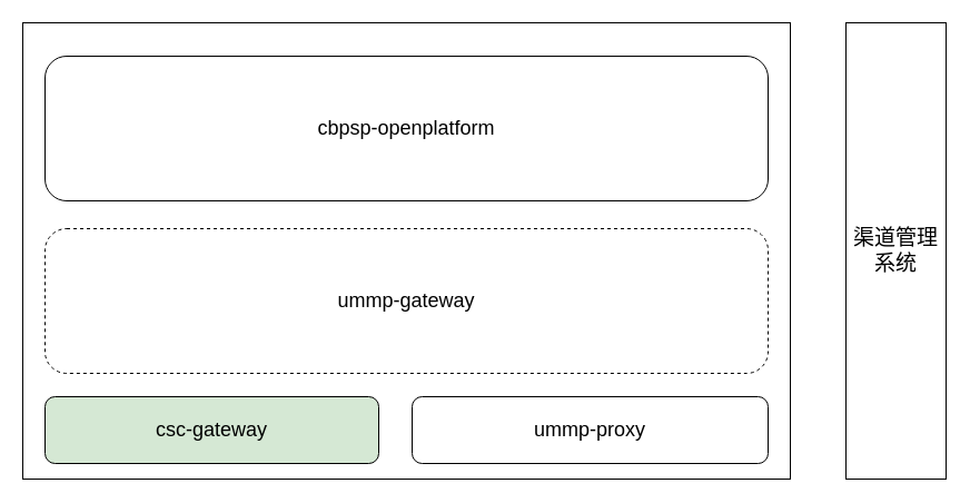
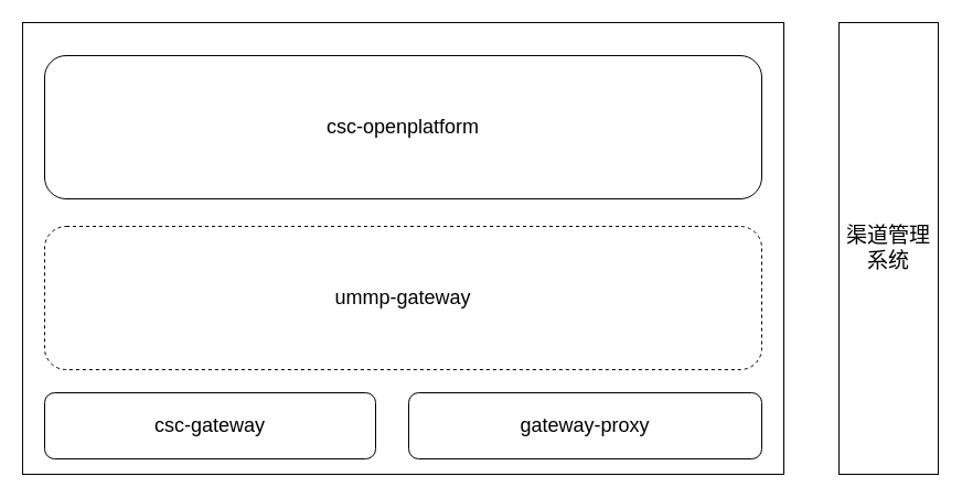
- <mxCell id="7" value="&lt;span style=&quot;font-size: 18px;&quot;&gt;cbpsp-openplatform&lt;/span&gt;" style="rounded=1;whiteSpace=wrap;html=1;" parent="1" vertex="1"><mxGeometry x="40" y="50" width="650" height="130" as="geometry" /></mxCell>
+ <mxCell id="7" value="&lt;span style=&quot;font-size: 18px;&quot;&gt;csc-openplatform&lt;/span&gt;" style="rounded=1;whiteSpace=wrap;html=1;" parent="1" vertex="1"><mxGeometry x="40" y="50" width="650" height="130" as="geometry" /></mxCell>
- <mxCell id="5" value="&lt;font style=&quot;font-size: 18px;&quot;&gt;csc-gateway&lt;/font&gt;" style="rounded=1;whiteSpace=wrap;html=1;fillColor=#d5e8d4;" parent="1" vertex="1"><mxGeometry x="40" y="356" width="300" height="60" as="geometry" /></mxCell>
+ <mxCell id="5" value="&lt;font style=&quot;font-size: 18px;&quot;&gt;csc-gateway&lt;/font&gt;" style="rounded=1;whiteSpace=wrap;html=1;" parent="1" vertex="1"><mxGeometry x="40" y="356" width="300" height="60" as="geometry" /></mxCell>
- <mxCell id="6" value="&lt;span style=&quot;font-size: 18px;&quot;&gt;ummp-proxy&lt;/span&gt;" style="rounded=1;whiteSpace=wrap;html=1;" parent="1" vertex="1"><mxGeometry x="370" y="356" width="320" height="60" as="geometry" /></mxCell>
+ <mxCell id="6" value="&lt;span style=&quot;font-size: 18px;&quot;&gt;gateway-proxy&lt;/span&gt;" style="rounded=1;whiteSpace=wrap;html=1;" parent="1" vertex="1"><mxGeometry x="370" y="356" width="320" height="60" as="geometry" /></mxCell>
